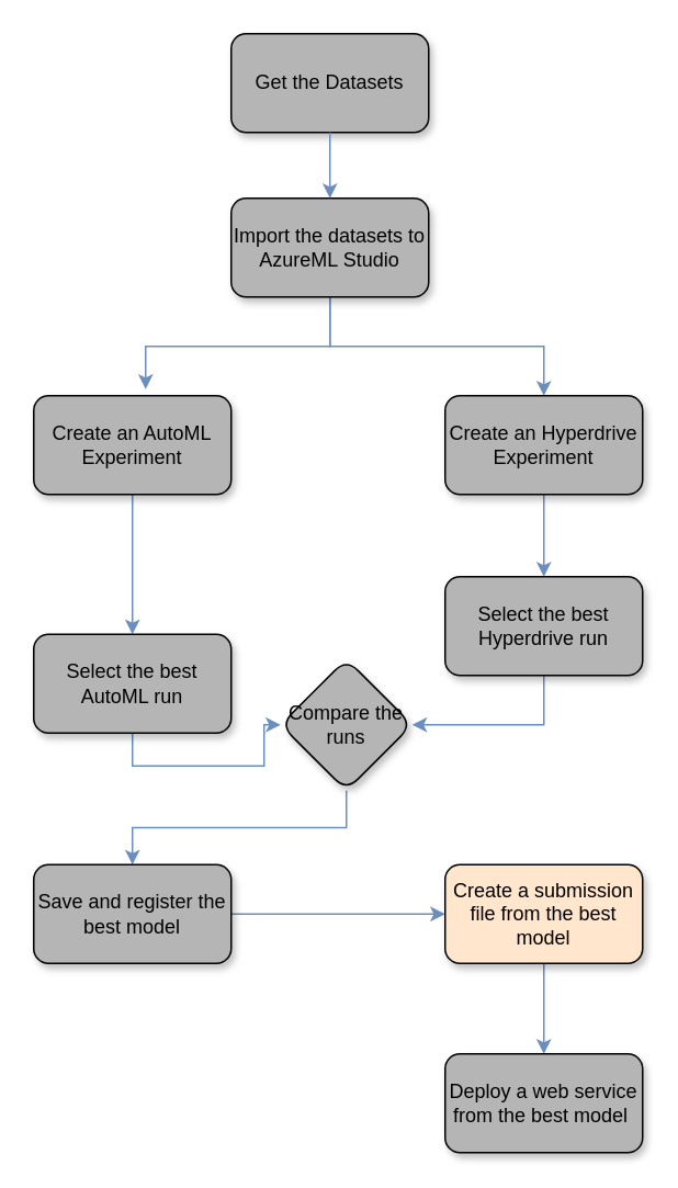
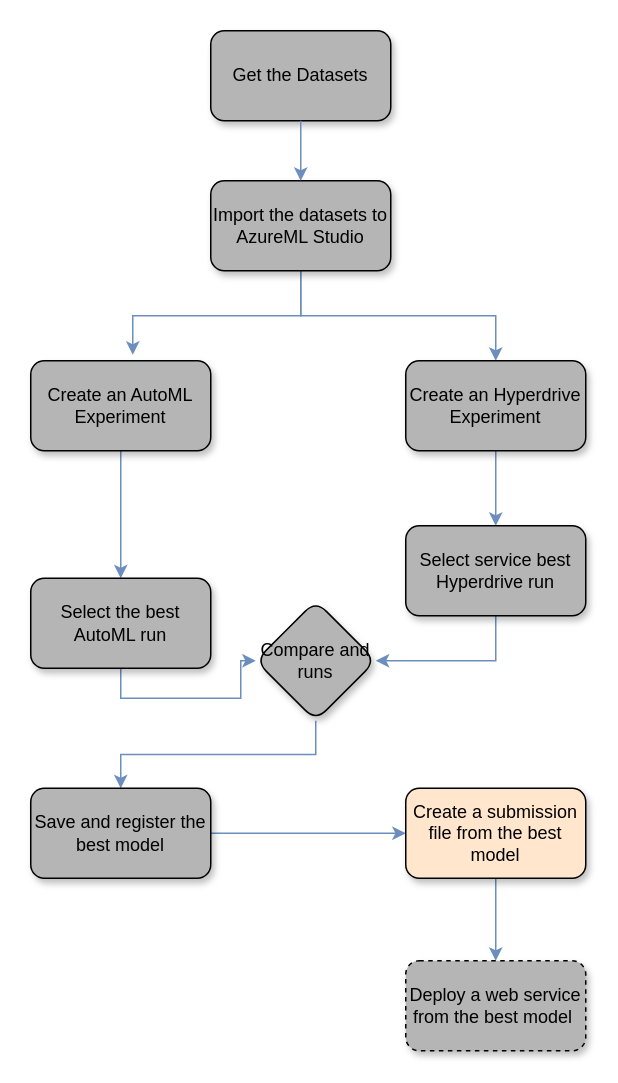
- <mxCell id="16" value="Select the best Hyperdrive run" style="rounded=1;whiteSpace=wrap;html=1;shadow=1;fillColor=#B5B5B5;" vertex="1" parent="1"><mxGeometry x="270" y="350" width="120" height="60" as="geometry" /></mxCell>
+ <mxCell id="16" value="Select service best Hyperdrive run" style="rounded=1;whiteSpace=wrap;html=1;shadow=1;fillColor=#B5B5B5;" vertex="1" parent="1"><mxGeometry x="270" y="350" width="120" height="60" as="geometry" /></mxCell>
- <mxCell id="12" value="Compare the runs" style="rhombus;whiteSpace=wrap;html=1;rounded=1;shadow=1;fillColor=#B5B5B5;" vertex="1" parent="1"><mxGeometry x="170" y="400" width="80" height="80" as="geometry" /></mxCell>
+ <mxCell id="12" value="Compare and runs" style="rhombus;whiteSpace=wrap;html=1;rounded=1;shadow=1;fillColor=#B5B5B5;" vertex="1" parent="1"><mxGeometry x="170" y="400" width="80" height="80" as="geometry" /></mxCell>
- <mxCell id="21" value="Deploy a web service from the best model&amp;nbsp;" style="rounded=1;whiteSpace=wrap;html=1;shadow=1;fillColor=#B5B5B5;" vertex="1" parent="1"><mxGeometry x="270" y="640" width="120" height="60" as="geometry" /></mxCell>
+ <mxCell id="21" value="Deploy a web service from the best model&amp;nbsp;" style="rounded=1;whiteSpace=wrap;html=1;shadow=1;fillColor=#B5B5B5;dashed=1;" vertex="1" parent="1"><mxGeometry x="270" y="640" width="120" height="60" as="geometry" /></mxCell>
